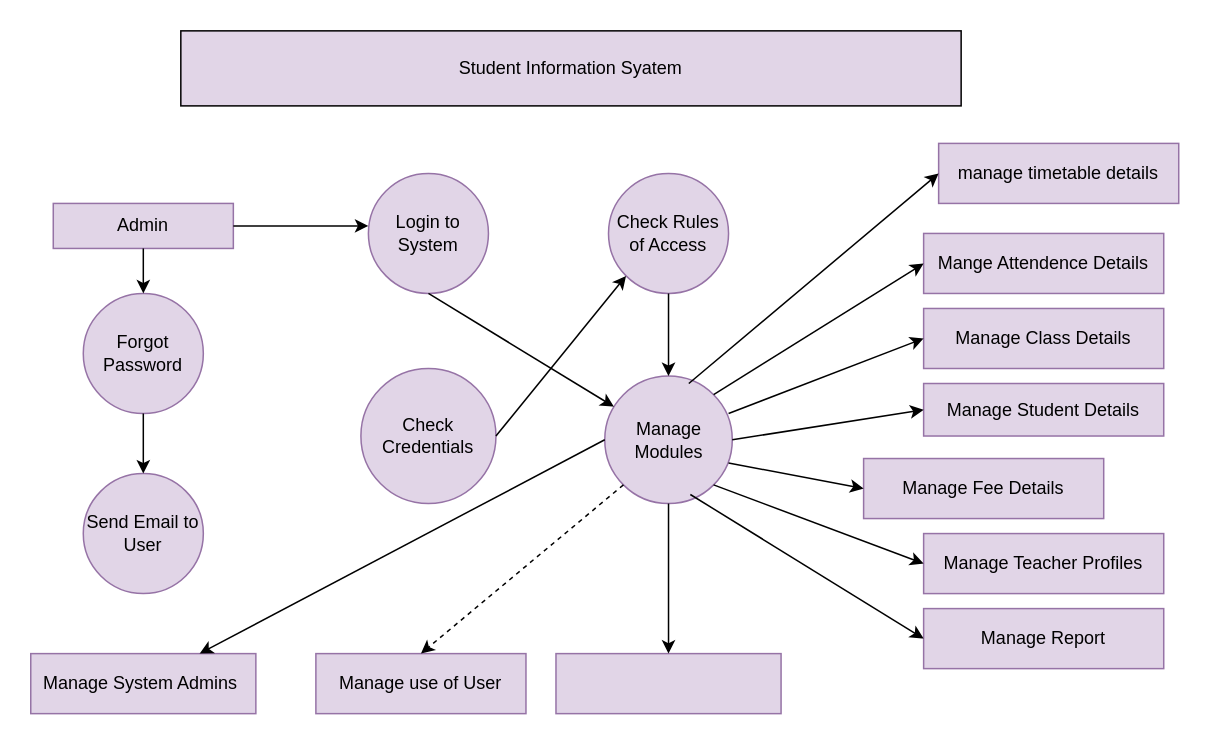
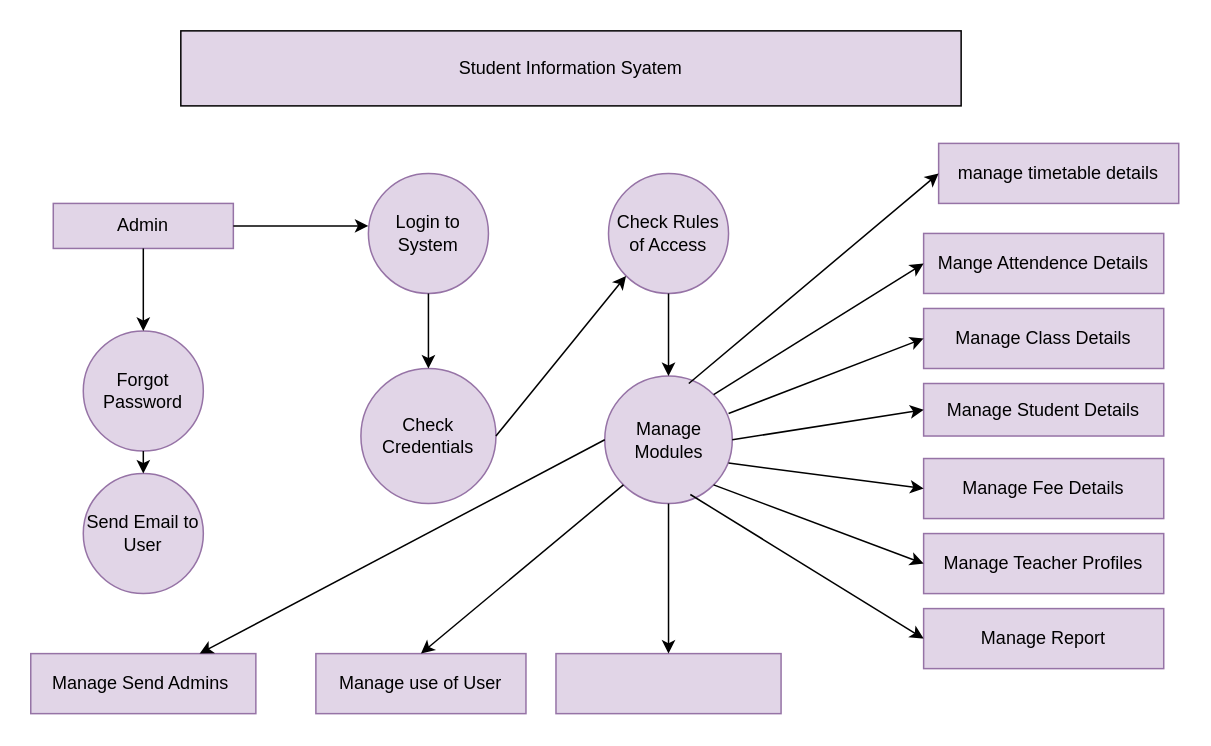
- <mxCell id="23" value="" style="endArrow=classic;html=1;rounded=0;exitX=0.5;exitY=1;exitDx=0;exitDy=0;" edge="1" parent="1" source="6" target="9"><mxGeometry width="50" height="50" relative="1" as="geometry"><mxPoint x="385" y="315" as="sourcePoint" /><mxPoint x="435" y="265" as="targetPoint" /></mxGeometry></mxCell>
+ <mxCell id="23" value="" style="endArrow=classic;html=1;rounded=0;exitX=0.5;exitY=1;exitDx=0;exitDy=0;entryX=0.5;entryY=0;entryDx=0;entryDy=0;" edge="1" parent="1" source="6" target="7"><mxGeometry width="50" height="50" relative="1" as="geometry"><mxPoint x="385" y="315" as="sourcePoint" /><mxPoint x="435" y="265" as="targetPoint" /></mxGeometry></mxCell>
- <mxCell id="4" value="Forgot Password" style="ellipse;whiteSpace=wrap;html=1;aspect=fixed;fillColor=#e1d5e7;strokeColor=#9673a6;" parent="1" vertex="1"><mxGeometry x="55" y="195" width="80" height="80" as="geometry" /></mxCell>
+ <mxCell id="4" value="Forgot Password" style="ellipse;whiteSpace=wrap;html=1;aspect=fixed;fillColor=#e1d5e7;strokeColor=#9673a6;" parent="1" vertex="1"><mxGeometry x="55" y="220" width="80" height="80" as="geometry" /></mxCell>
- <mxCell id="14" value="Manage Fee Details" style="rounded=0;whiteSpace=wrap;html=1;fillColor=#e1d5e7;strokeColor=#9673a6;" parent="1" vertex="1"><mxGeometry x="575" y="305" width="160" height="40" as="geometry" /></mxCell>
+ <mxCell id="14" value="Manage Fee Details" style="rounded=0;whiteSpace=wrap;html=1;fillColor=#e1d5e7;strokeColor=#9673a6;" parent="1" vertex="1"><mxGeometry x="615" y="305" width="160" height="40" as="geometry" /></mxCell>
- <mxCell id="26" value="" style="endArrow=classic;html=1;rounded=0;exitX=0;exitY=1;exitDx=0;exitDy=0;entryX=0.5;entryY=0;entryDx=0;entryDy=0;dashed=1;" edge="1" parent="1" source="9" target="18"><mxGeometry width="50" height="50" relative="1" as="geometry"><mxPoint x="385" y="315" as="sourcePoint" /><mxPoint x="435" y="265" as="targetPoint" /></mxGeometry></mxCell>
+ <mxCell id="26" value="" style="endArrow=classic;html=1;rounded=0;exitX=0;exitY=1;exitDx=0;exitDy=0;entryX=0.5;entryY=0;entryDx=0;entryDy=0;" edge="1" parent="1" source="9" target="18"><mxGeometry width="50" height="50" relative="1" as="geometry"><mxPoint x="385" y="315" as="sourcePoint" /><mxPoint x="435" y="265" as="targetPoint" /></mxGeometry></mxCell>
- <mxCell id="17" value="Manage System Admins&amp;nbsp;" style="rounded=0;whiteSpace=wrap;html=1;fillColor=#e1d5e7;strokeColor=#9673a6;" vertex="1" parent="1"><mxGeometry x="20" y="435" width="150" height="40" as="geometry" /></mxCell>
+ <mxCell id="17" value="Manage Send Admins&amp;nbsp;" style="rounded=0;whiteSpace=wrap;html=1;fillColor=#e1d5e7;strokeColor=#9673a6;" vertex="1" parent="1"><mxGeometry x="20" y="435" width="150" height="40" as="geometry" /></mxCell>
